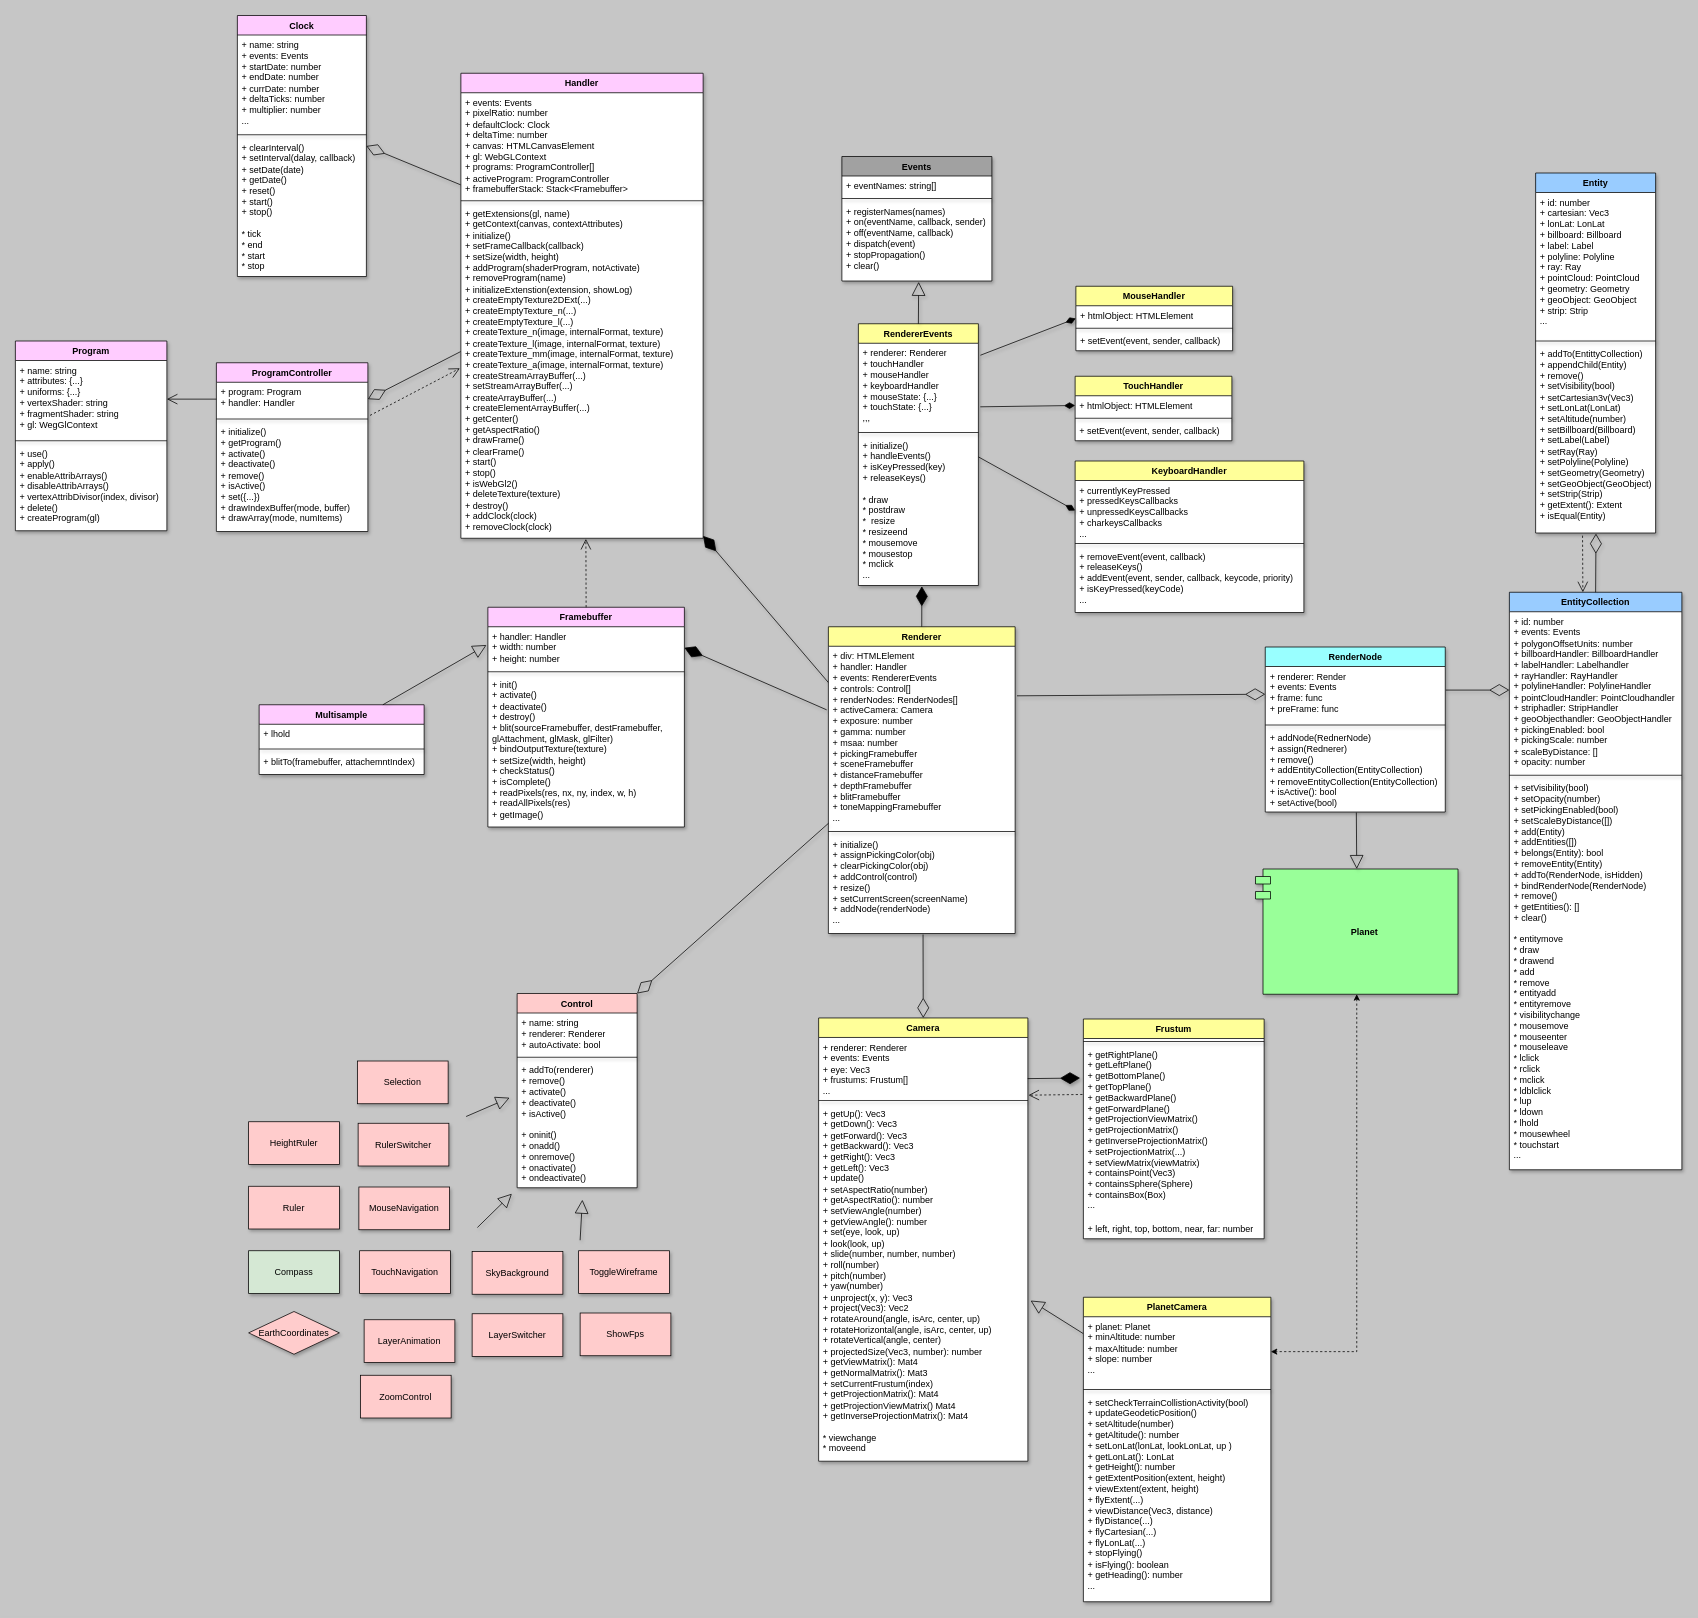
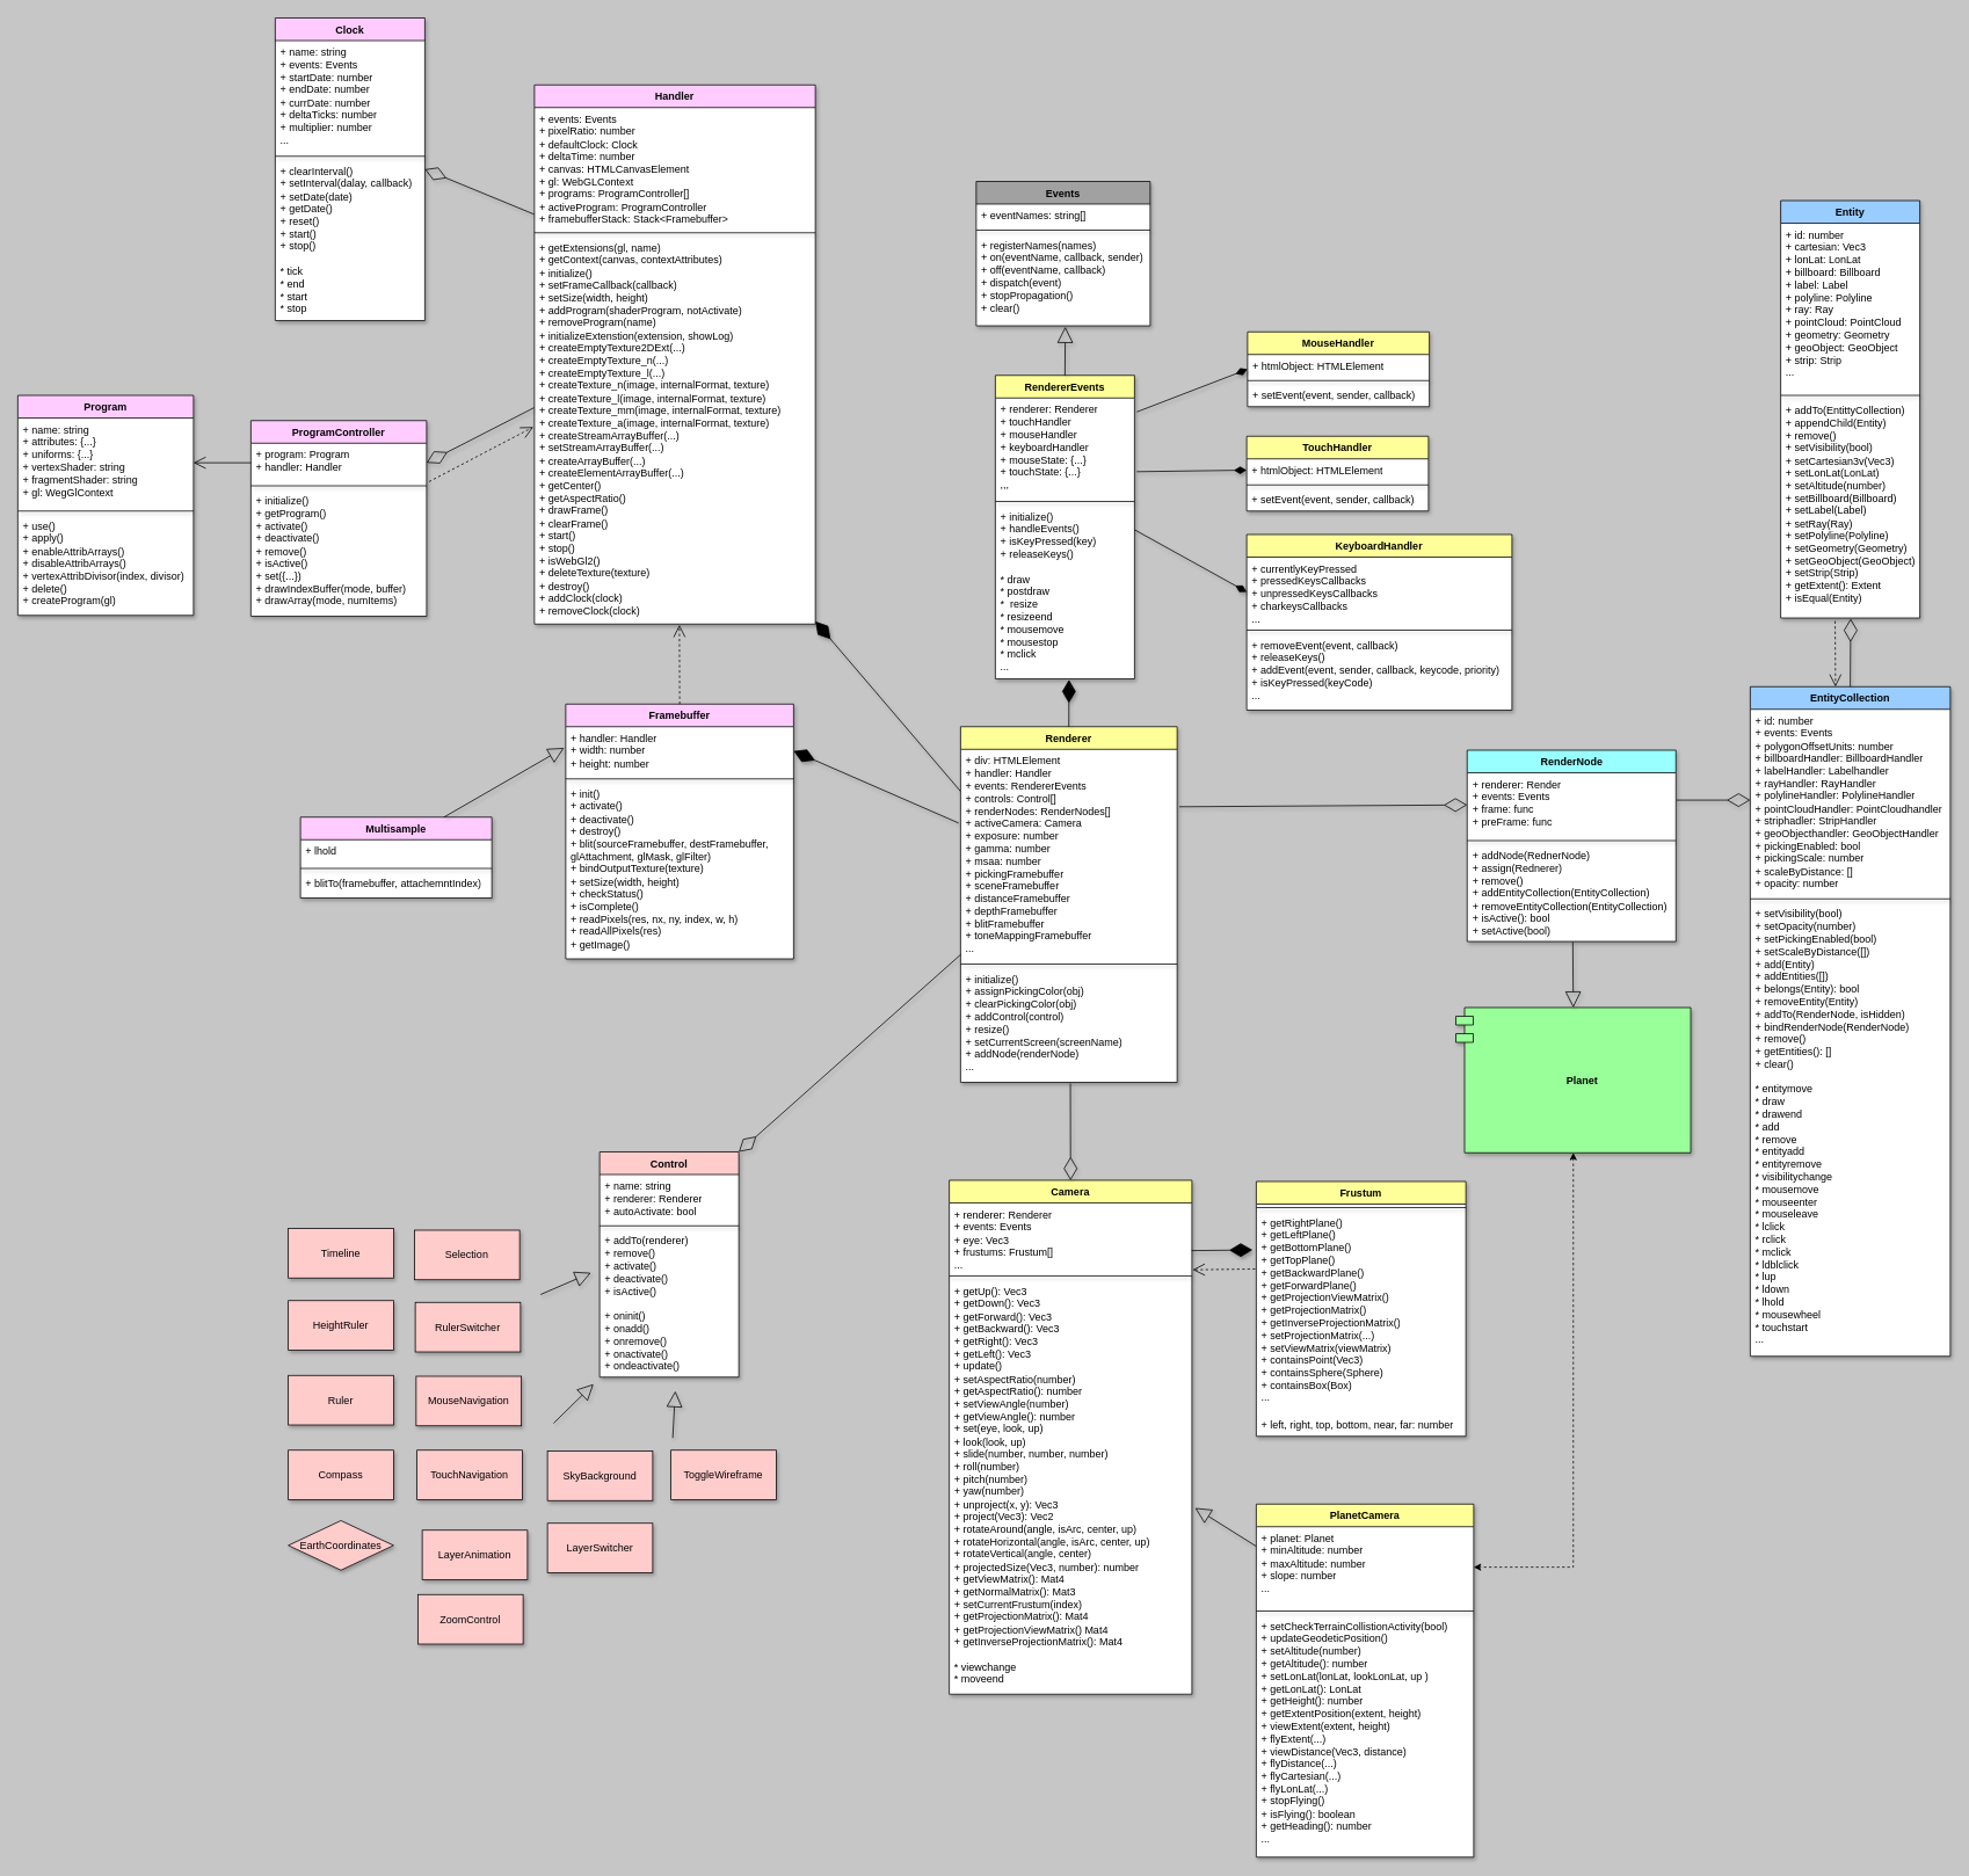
+ <mxCell id="87" value="Timeline" style="html=1;whiteSpace=wrap;fillColor=#FFCCCC;swimlaneLine=1;shadow=1;" parent="1" vertex="1"><mxGeometry x="331" y="1412" width="121" height="57" as="geometry" /></mxCell>
- <mxCell id="88" value="Compass" style="html=1;whiteSpace=wrap;fillColor=#d5e8d4;swimlaneLine=1;shadow=1;" parent="1" vertex="1"><mxGeometry x="331" y="1667" width="121" height="57" as="geometry" /></mxCell>
+ <mxCell id="88" value="Compass" style="html=1;whiteSpace=wrap;fillColor=#FFCCCC;swimlaneLine=1;shadow=1;" parent="1" vertex="1"><mxGeometry x="331" y="1667" width="121" height="57" as="geometry" /></mxCell>
- <mxCell id="79" value="ShowFps" style="html=1;whiteSpace=wrap;fillColor=#FFCCCC;swimlaneLine=1;shadow=1;" parent="1" vertex="1"><mxGeometry x="773" y="1750" width="121" height="57" as="geometry" /></mxCell>
